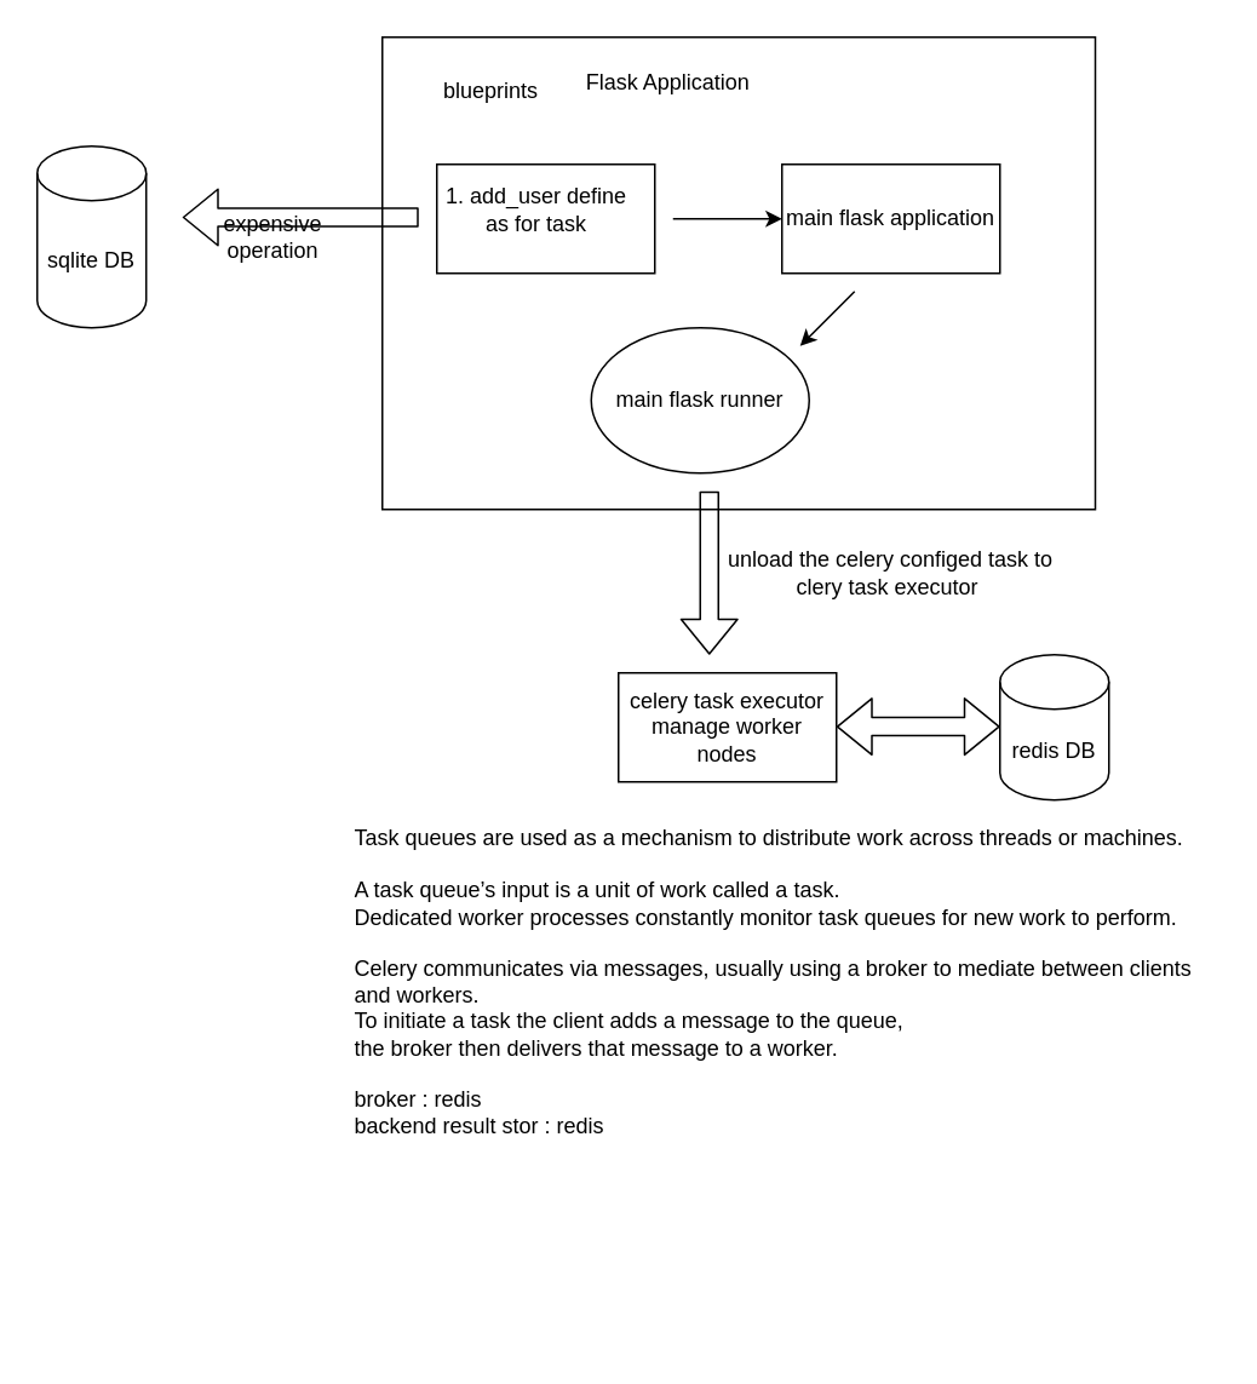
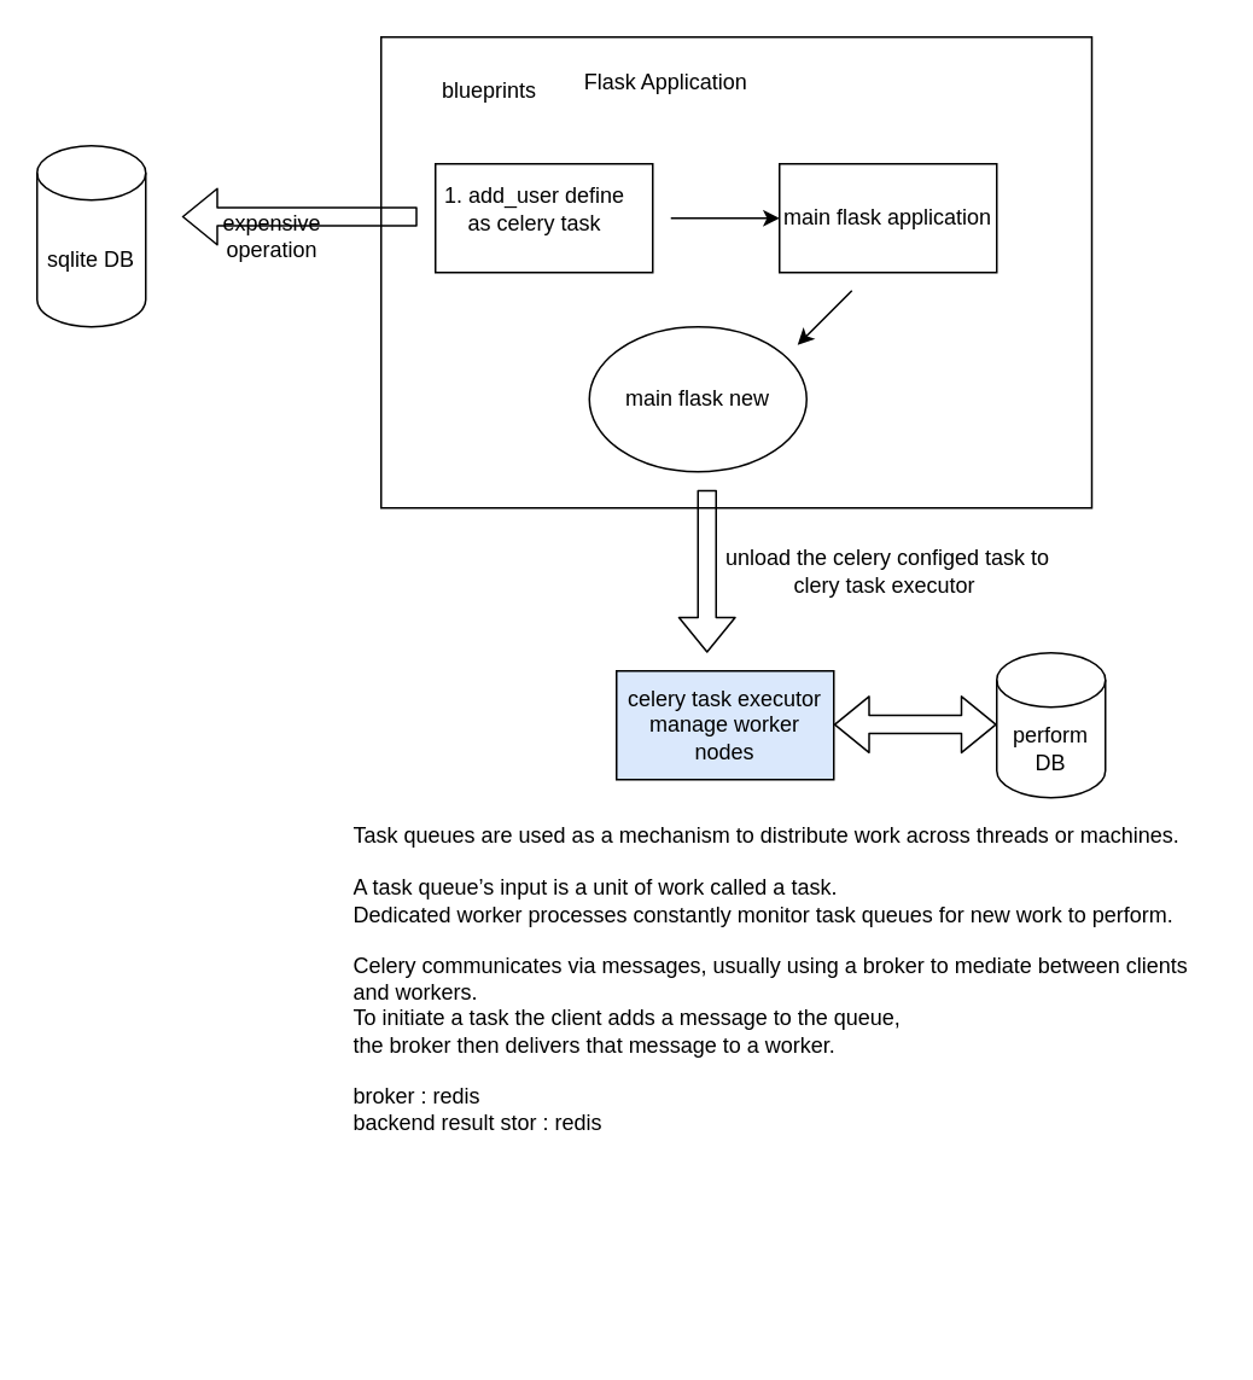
- <mxCell id="6" value="1. add_user define as for task" style="text;html=1;strokeColor=none;fillColor=none;align=center;verticalAlign=middle;whiteSpace=wrap;rounded=0;" vertex="1" parent="1"><mxGeometry x="240" y="100" width="110" height="30" as="geometry" /></mxCell>
+ <mxCell id="6" value="1. add_user define as celery task" style="text;html=1;strokeColor=none;fillColor=none;align=center;verticalAlign=middle;whiteSpace=wrap;rounded=0;" vertex="1" parent="1"><mxGeometry x="240" y="100" width="110" height="30" as="geometry" /></mxCell>
- <mxCell id="10" value="main flask runner" style="ellipse;whiteSpace=wrap;html=1;" vertex="1" parent="1"><mxGeometry x="325" y="180" width="120" height="80" as="geometry" /></mxCell>
+ <mxCell id="10" value="main flask new" style="ellipse;whiteSpace=wrap;html=1;" vertex="1" parent="1"><mxGeometry x="325" y="180" width="120" height="80" as="geometry" /></mxCell>
- <mxCell id="15" value="celery task executor&lt;br&gt;manage worker nodes" style="rounded=0;whiteSpace=wrap;html=1;" vertex="1" parent="1"><mxGeometry x="340" y="370" width="120" height="60" as="geometry" /></mxCell>
+ <mxCell id="15" value="celery task executor&lt;br&gt;manage worker nodes" style="rounded=0;whiteSpace=wrap;html=1;fillColor=#dae8fc;" vertex="1" parent="1"><mxGeometry x="340" y="370" width="120" height="60" as="geometry" /></mxCell>
- <mxCell id="18" value="redis DB" style="shape=cylinder3;whiteSpace=wrap;html=1;boundedLbl=1;backgroundOutline=1;size=15;" vertex="1" parent="1"><mxGeometry x="550" y="360" width="60" height="80" as="geometry" /></mxCell>
+ <mxCell id="18" value="perform DB" style="shape=cylinder3;whiteSpace=wrap;html=1;boundedLbl=1;backgroundOutline=1;size=15;" vertex="1" parent="1"><mxGeometry x="550" y="360" width="60" height="80" as="geometry" /></mxCell>
